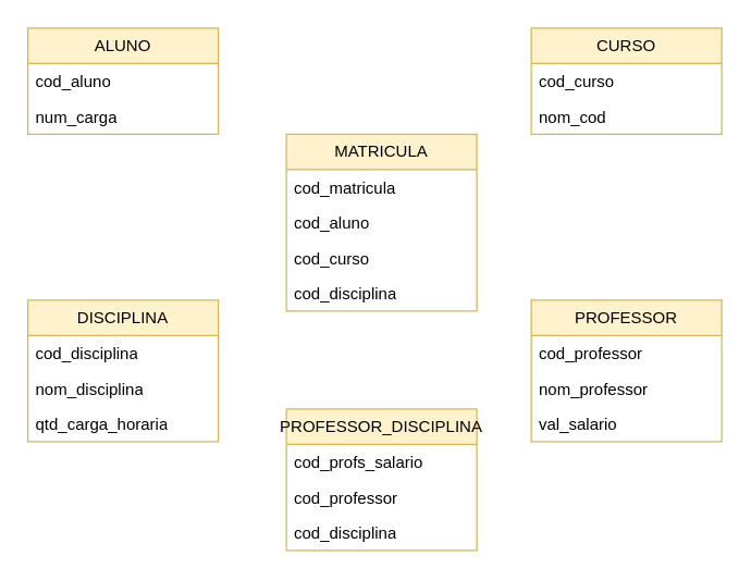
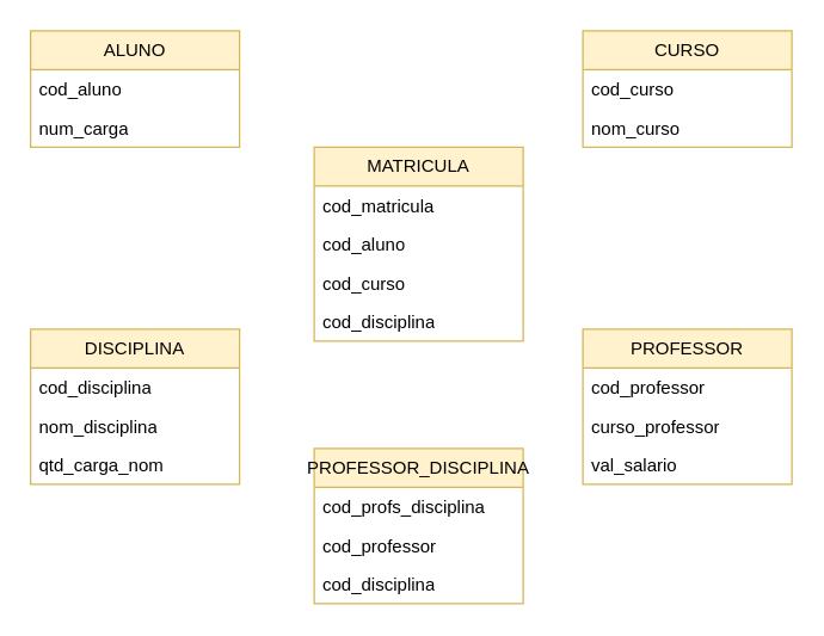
- <mxCell id="4" value="nom_cod" style="text;strokeColor=none;fillColor=none;align=left;verticalAlign=top;spacingLeft=4;spacingRight=4;overflow=hidden;rotatable=0;points=[[0,0.5],[1,0.5]];portConstraint=eastwest;whiteSpace=wrap;html=1;" vertex="1" parent="2"><mxGeometry y="52" width="140" height="26" as="geometry" /></mxCell>
+ <mxCell id="4" value="nom_curso" style="text;strokeColor=none;fillColor=none;align=left;verticalAlign=top;spacingLeft=4;spacingRight=4;overflow=hidden;rotatable=0;points=[[0,0.5],[1,0.5]];portConstraint=eastwest;whiteSpace=wrap;html=1;" vertex="1" parent="2"><mxGeometry y="52" width="140" height="26" as="geometry" /></mxCell>
- <mxCell id="14" value="nom_professor" style="text;strokeColor=none;fillColor=none;align=left;verticalAlign=top;spacingLeft=4;spacingRight=4;overflow=hidden;rotatable=0;points=[[0,0.5],[1,0.5]];portConstraint=eastwest;whiteSpace=wrap;html=1;" vertex="1" parent="12"><mxGeometry y="52" width="140" height="26" as="geometry" /></mxCell>
+ <mxCell id="14" value="curso_professor" style="text;strokeColor=none;fillColor=none;align=left;verticalAlign=top;spacingLeft=4;spacingRight=4;overflow=hidden;rotatable=0;points=[[0,0.5],[1,0.5]];portConstraint=eastwest;whiteSpace=wrap;html=1;" vertex="1" parent="12"><mxGeometry y="52" width="140" height="26" as="geometry" /></mxCell>
- <mxCell id="11" value="qtd_carga_horaria" style="text;strokeColor=none;fillColor=none;align=left;verticalAlign=top;spacingLeft=4;spacingRight=4;overflow=hidden;rotatable=0;points=[[0,0.5],[1,0.5]];portConstraint=eastwest;whiteSpace=wrap;html=1;" vertex="1" parent="8"><mxGeometry y="78" width="140" height="26" as="geometry" /></mxCell>
+ <mxCell id="11" value="qtd_carga_nom" style="text;strokeColor=none;fillColor=none;align=left;verticalAlign=top;spacingLeft=4;spacingRight=4;overflow=hidden;rotatable=0;points=[[0,0.5],[1,0.5]];portConstraint=eastwest;whiteSpace=wrap;html=1;" vertex="1" parent="8"><mxGeometry y="78" width="140" height="26" as="geometry" /></mxCell>
- <mxCell id="22" value="cod_profs_salario" style="text;strokeColor=none;fillColor=none;align=left;verticalAlign=top;spacingLeft=4;spacingRight=4;overflow=hidden;rotatable=0;points=[[0,0.5],[1,0.5]];portConstraint=eastwest;whiteSpace=wrap;html=1;" vertex="1" parent="21"><mxGeometry y="26" width="140" height="26" as="geometry" /></mxCell>
+ <mxCell id="22" value="cod_profs_disciplina" style="text;strokeColor=none;fillColor=none;align=left;verticalAlign=top;spacingLeft=4;spacingRight=4;overflow=hidden;rotatable=0;points=[[0,0.5],[1,0.5]];portConstraint=eastwest;whiteSpace=wrap;html=1;" vertex="1" parent="21"><mxGeometry y="26" width="140" height="26" as="geometry" /></mxCell>
